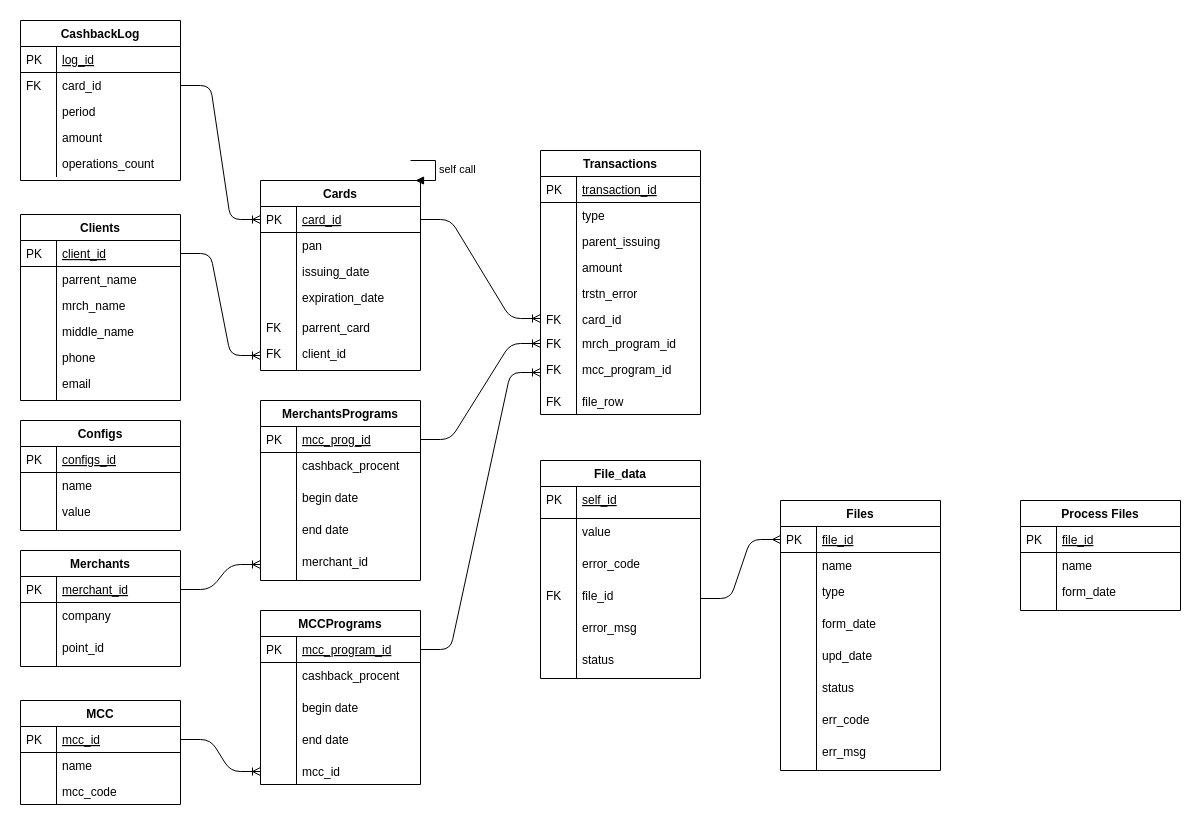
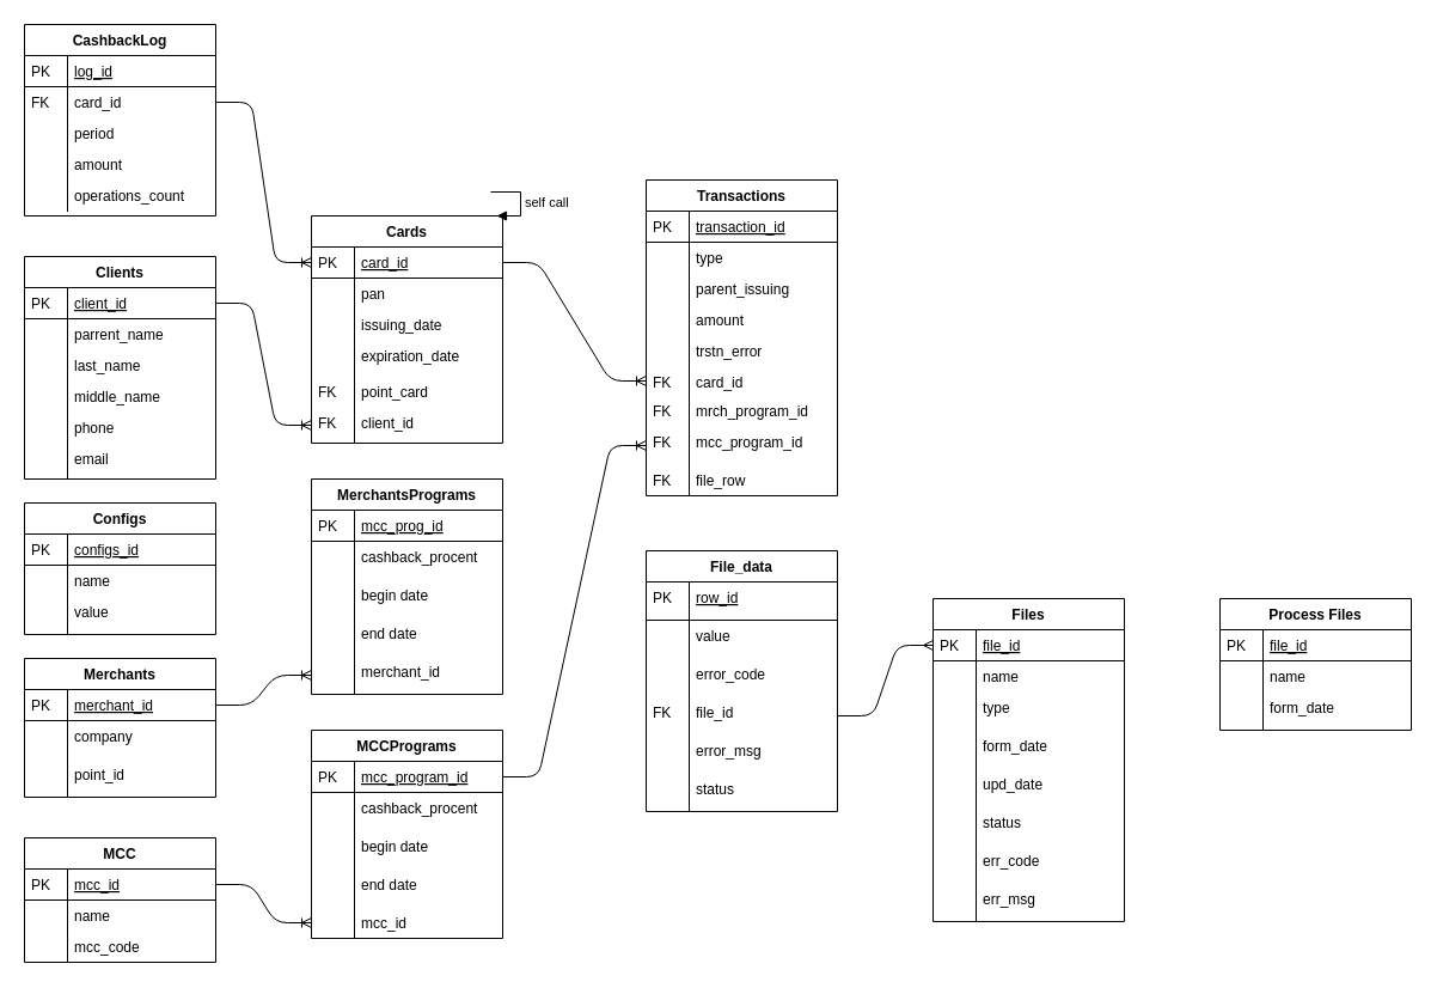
- <mxCell id="41" value="mrch_name" style="shape=partialRectangle;top=0;left=0;right=0;bottom=0;align=left;verticalAlign=top;fillColor=none;spacingLeft=40;spacingRight=4;overflow=hidden;rotatable=0;points=[[0,0.5],[1,0.5]];portConstraint=eastwest;dropTarget=0;rounded=0;shadow=0;strokeWidth=1;" parent="36" vertex="1"><mxGeometry y="78" width="160" height="26" as="geometry" /></mxCell>
+ <mxCell id="41" value="last_name" style="shape=partialRectangle;top=0;left=0;right=0;bottom=0;align=left;verticalAlign=top;fillColor=none;spacingLeft=40;spacingRight=4;overflow=hidden;rotatable=0;points=[[0,0.5],[1,0.5]];portConstraint=eastwest;dropTarget=0;rounded=0;shadow=0;strokeWidth=1;" parent="36" vertex="1"><mxGeometry y="78" width="160" height="26" as="geometry" /></mxCell>
- <mxCell id="32" value="parrent_card" style="shape=partialRectangle;top=0;left=0;right=0;bottom=0;align=left;verticalAlign=top;fillColor=none;spacingLeft=40;spacingRight=4;overflow=hidden;rotatable=0;points=[[0,0.5],[1,0.5]];portConstraint=eastwest;dropTarget=0;rounded=0;shadow=0;strokeWidth=1;" parent="23" vertex="1"><mxGeometry y="134" width="160" height="26" as="geometry" /></mxCell>
+ <mxCell id="32" value="point_card" style="shape=partialRectangle;top=0;left=0;right=0;bottom=0;align=left;verticalAlign=top;fillColor=none;spacingLeft=40;spacingRight=4;overflow=hidden;rotatable=0;points=[[0,0.5],[1,0.5]];portConstraint=eastwest;dropTarget=0;rounded=0;shadow=0;strokeWidth=1;" parent="23" vertex="1"><mxGeometry y="134" width="160" height="26" as="geometry" /></mxCell>
- <mxCell id="22" value="" style="edgeStyle=entityRelationEdgeStyle;fontSize=12;html=1;endArrow=ERoneToMany;exitX=1;exitY=0.5;exitDx=0;exitDy=0;entryX=0;entryY=0.5;entryDx=0;entryDy=0;" parent="1" source="50" target="16" edge="1"><mxGeometry width="100" height="100" relative="1" as="geometry"><mxPoint x="320" y="510" as="sourcePoint" /><mxPoint x="459" y="502" as="targetPoint" /></mxGeometry></mxCell>
- <mxCell id="124" value="self_id&#10;" style="shape=partialRectangle;top=0;left=0;right=0;bottom=1;align=left;verticalAlign=top;fillColor=none;spacingLeft=40;spacingRight=4;overflow=hidden;rotatable=0;points=[[0,0.5],[1,0.5]];portConstraint=eastwest;dropTarget=0;rounded=0;shadow=0;strokeWidth=1;fontStyle=4" parent="123" vertex="1"><mxGeometry y="26" width="160" height="32" as="geometry" /></mxCell>
+ <mxCell id="124" value="row_id&#10;" style="shape=partialRectangle;top=0;left=0;right=0;bottom=1;align=left;verticalAlign=top;fillColor=none;spacingLeft=40;spacingRight=4;overflow=hidden;rotatable=0;points=[[0,0.5],[1,0.5]];portConstraint=eastwest;dropTarget=0;rounded=0;shadow=0;strokeWidth=1;fontStyle=4" parent="123" vertex="1"><mxGeometry y="26" width="160" height="32" as="geometry" /></mxCell>
